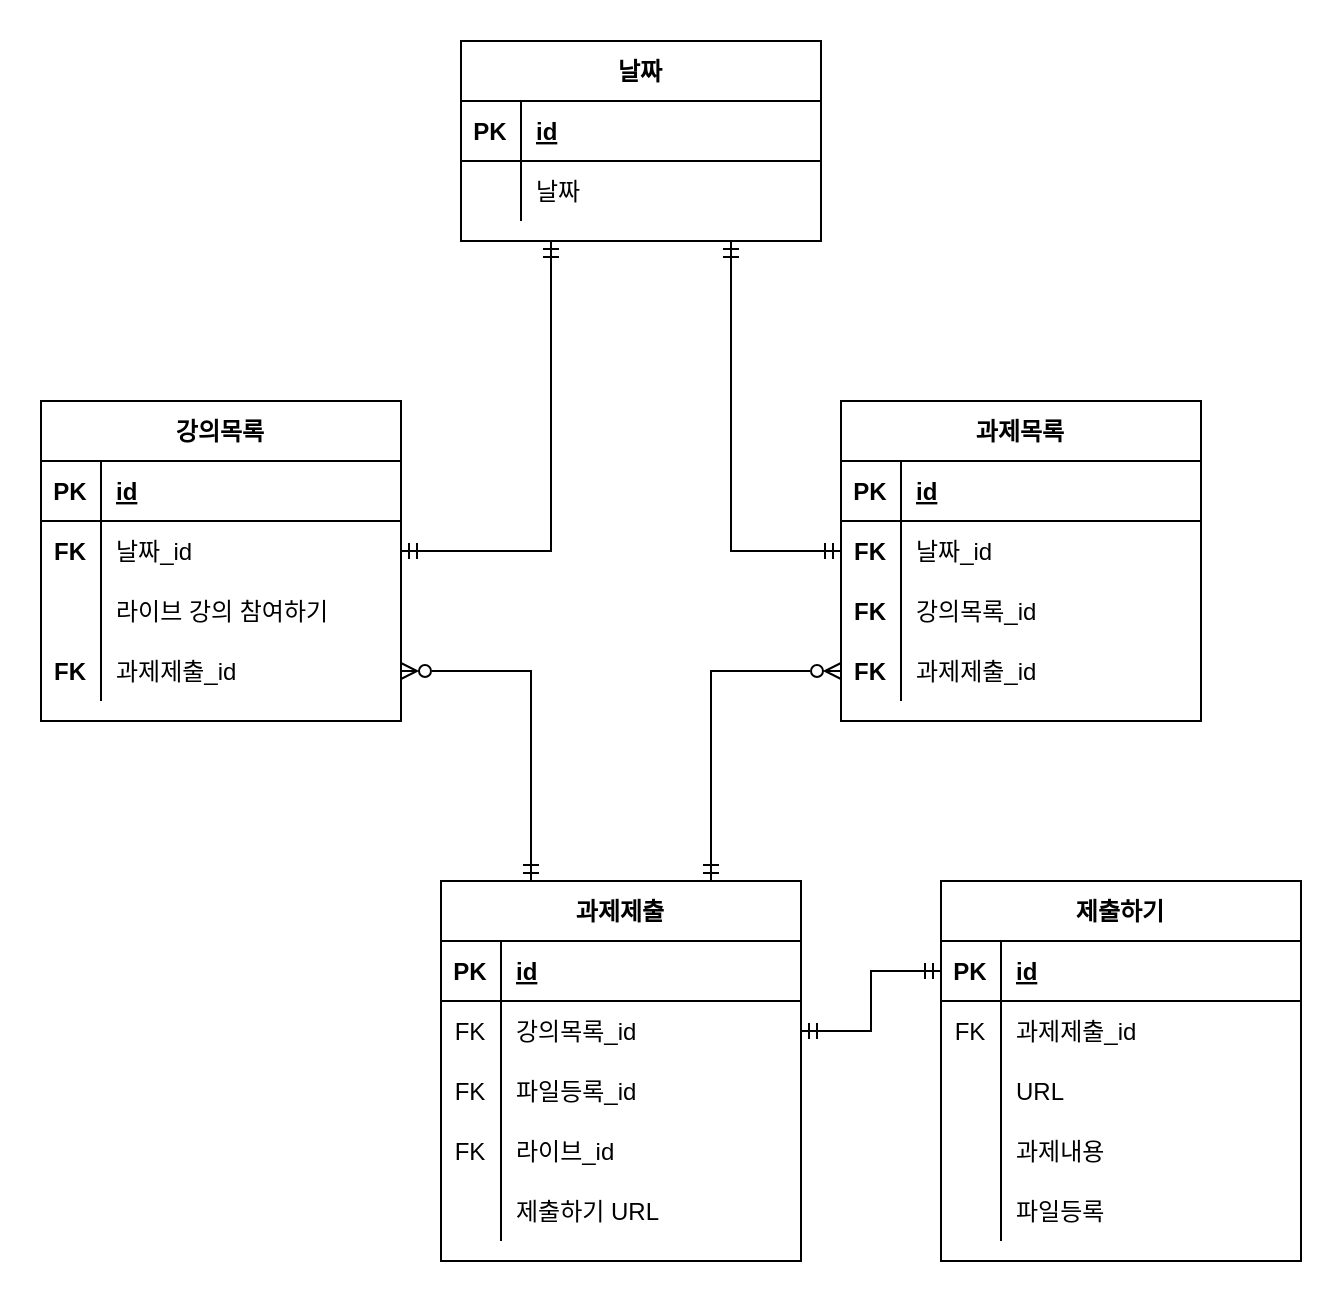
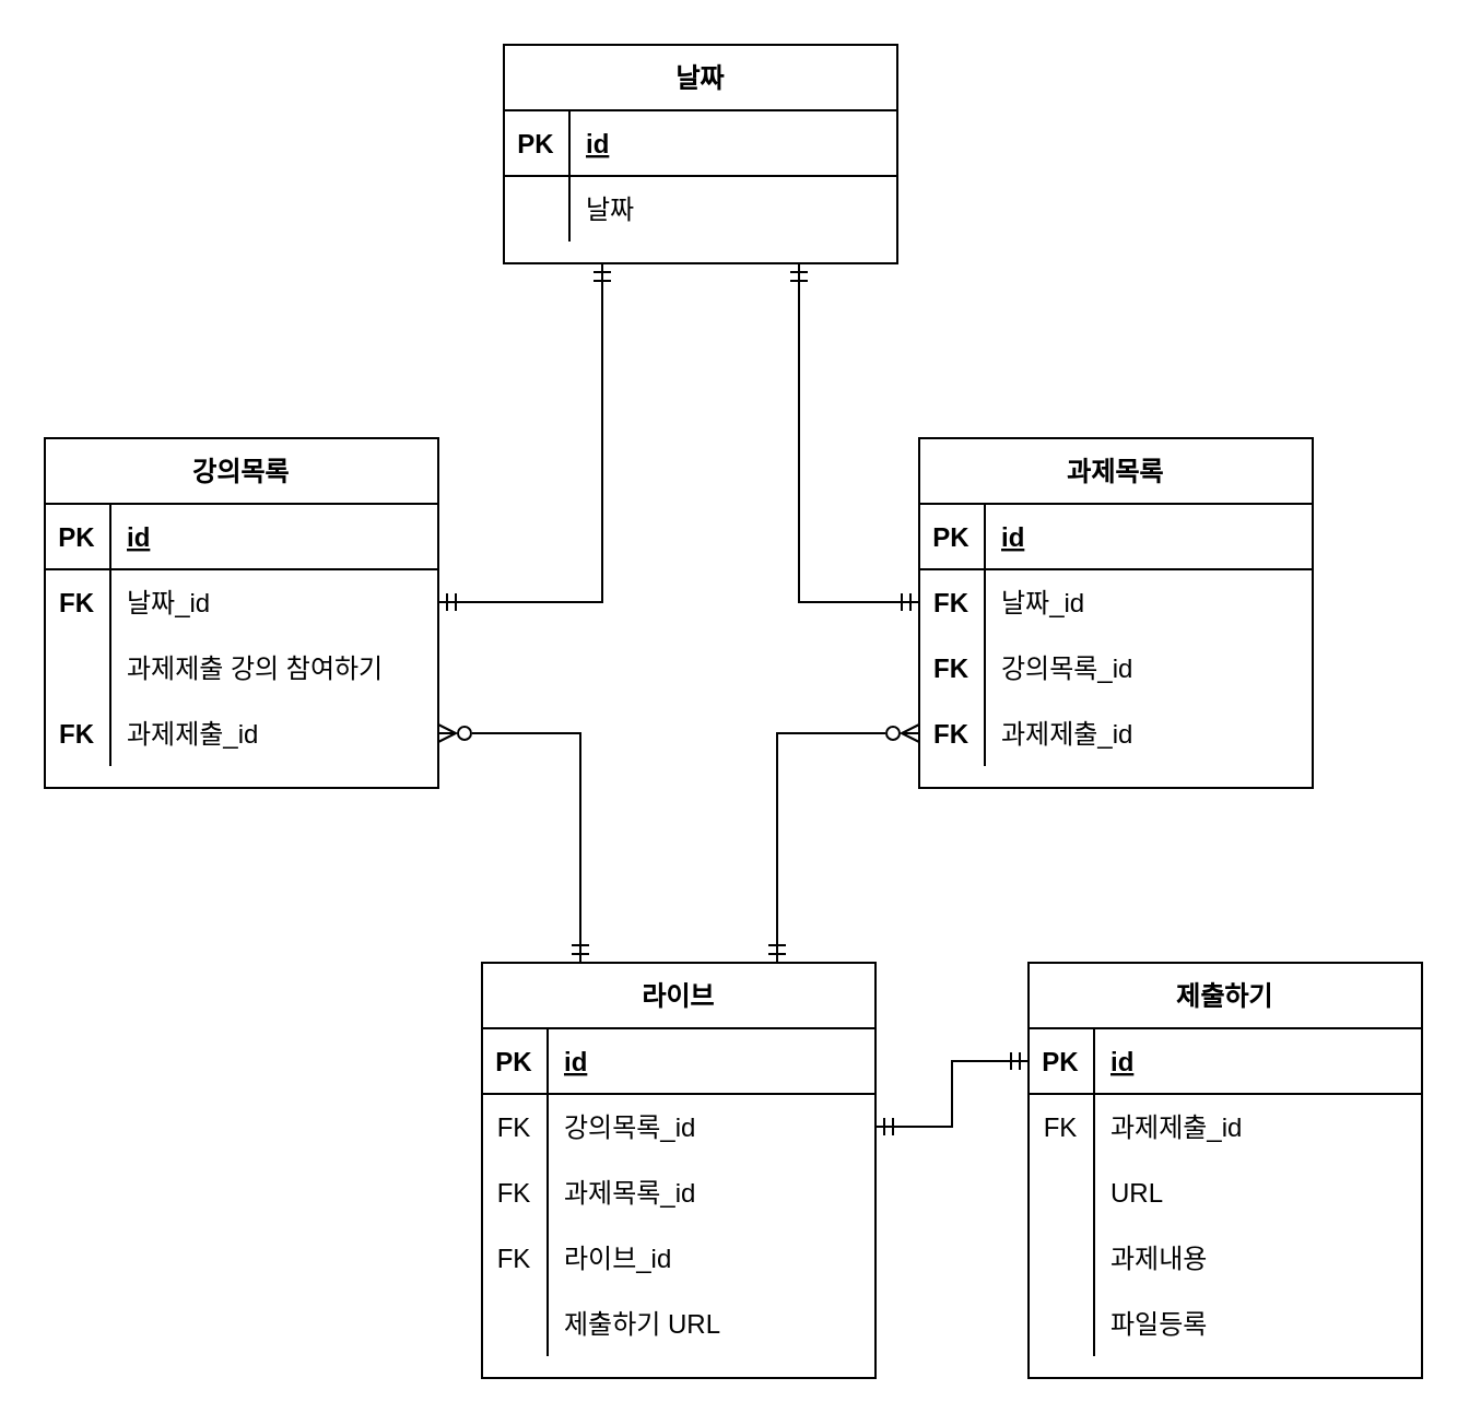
- <mxCell id="20" value="라이브 강의 참여하기" style="shape=partialRectangle;connectable=0;fillColor=none;top=0;left=0;bottom=0;right=0;align=left;spacingLeft=6;overflow=hidden;" vertex="1" parent="18"><mxGeometry x="30" width="150" height="30" as="geometry"><mxRectangle width="150" height="30" as="alternateBounds" /></mxGeometry></mxCell>
+ <mxCell id="20" value="과제제출 강의 참여하기" style="shape=partialRectangle;connectable=0;fillColor=none;top=0;left=0;bottom=0;right=0;align=left;spacingLeft=6;overflow=hidden;" vertex="1" parent="18"><mxGeometry x="30" width="150" height="30" as="geometry"><mxRectangle width="150" height="30" as="alternateBounds" /></mxGeometry></mxCell>
- <mxCell id="39" value="과제제출" style="shape=table;startSize=30;container=1;collapsible=1;childLayout=tableLayout;fixedRows=1;rowLines=0;fontStyle=1;align=center;resizeLast=1;" vertex="1" parent="1"><mxGeometry x="220" y="440" width="180" height="190" as="geometry" /></mxCell>
+ <mxCell id="39" value="라이브" style="shape=table;startSize=30;container=1;collapsible=1;childLayout=tableLayout;fixedRows=1;rowLines=0;fontStyle=1;align=center;resizeLast=1;" vertex="1" parent="1"><mxGeometry x="220" y="440" width="180" height="190" as="geometry" /></mxCell>
- <mxCell id="48" value="파일등록_id" style="shape=partialRectangle;connectable=0;fillColor=none;top=0;left=0;bottom=0;right=0;align=left;spacingLeft=6;overflow=hidden;" vertex="1" parent="46"><mxGeometry x="30" width="150" height="30" as="geometry"><mxRectangle width="150" height="30" as="alternateBounds" /></mxGeometry></mxCell>
+ <mxCell id="48" value="과제목록_id" style="shape=partialRectangle;connectable=0;fillColor=none;top=0;left=0;bottom=0;right=0;align=left;spacingLeft=6;overflow=hidden;" vertex="1" parent="46"><mxGeometry x="30" width="150" height="30" as="geometry"><mxRectangle width="150" height="30" as="alternateBounds" /></mxGeometry></mxCell>
